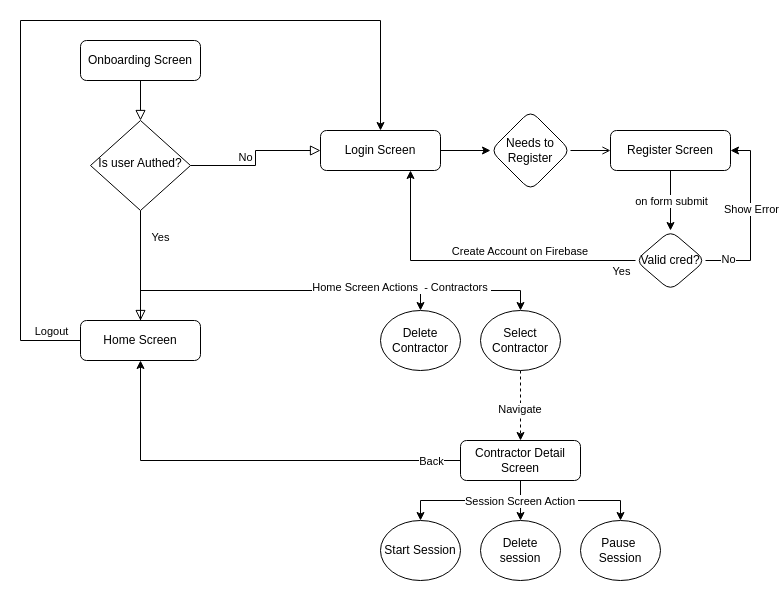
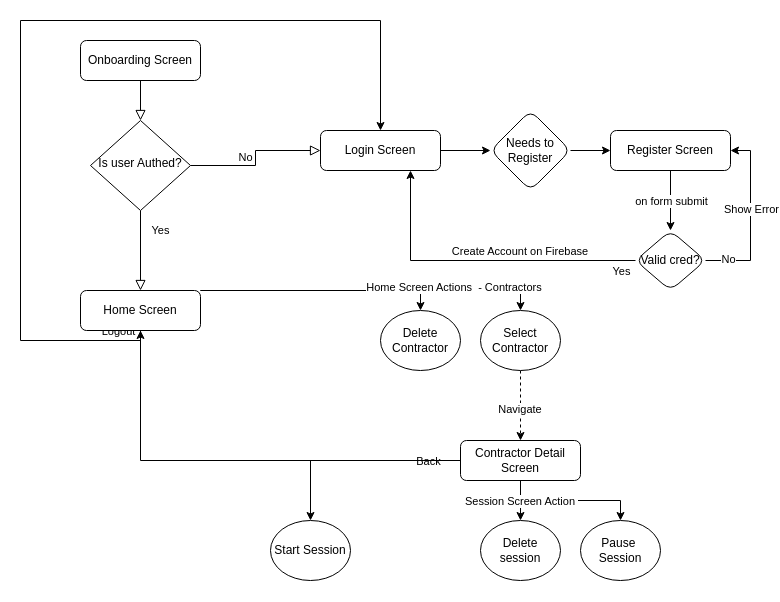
- <mxCell id="22" value="" style="edgeStyle=orthogonalEdgeStyle;rounded=0;orthogonalLoop=1;jettySize=auto;html=1;endArrow=open;" edge="1" parent="1" source="23" target="26"><mxGeometry relative="1" as="geometry" /></mxCell>
+ <mxCell id="22" value="" style="edgeStyle=orthogonalEdgeStyle;rounded=0;orthogonalLoop=1;jettySize=auto;html=1;" edge="1" parent="1" source="23" target="26"><mxGeometry relative="1" as="geometry" /></mxCell>
- <mxCell id="21" value="Home Screen" style="rounded=1;whiteSpace=wrap;html=1;fontSize=12;glass=0;strokeWidth=1;shadow=0;" parent="1" vertex="1"><mxGeometry x="80" y="320" width="120" height="40" as="geometry" /></mxCell>
+ <mxCell id="21" value="Home Screen" style="rounded=1;whiteSpace=wrap;html=1;fontSize=12;glass=0;strokeWidth=1;shadow=0;" parent="1" vertex="1"><mxGeometry x="80" y="290" width="120" height="40" as="geometry" /></mxCell>
- <mxCell id="38" value="Start Session" style="ellipse;whiteSpace=wrap;html=1;rounded=1;glass=0;strokeWidth=1;shadow=0;" vertex="1" parent="1"><mxGeometry x="380" y="520" width="80" height="60" as="geometry" /></mxCell>
+ <mxCell id="38" value="Start Session" style="ellipse;whiteSpace=wrap;html=1;rounded=1;glass=0;strokeWidth=1;shadow=0;" vertex="1" parent="1"><mxGeometry x="270" y="520" width="80" height="60" as="geometry" /></mxCell>
